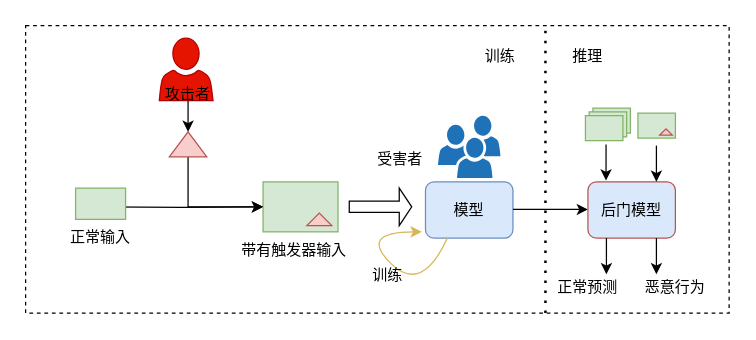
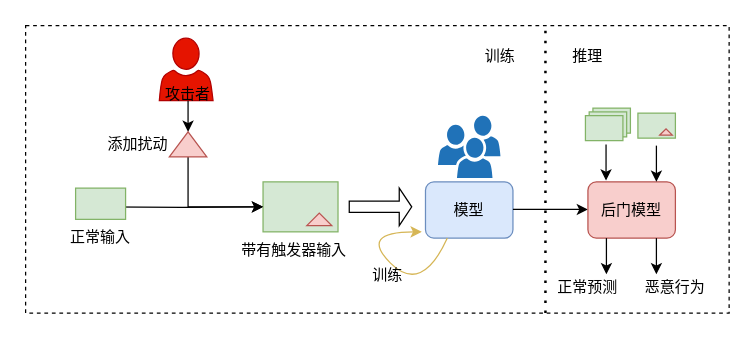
+ <mxCell id="11" value="添加扰动" style="text;html=1;align=center;verticalAlign=middle;whiteSpace=wrap;rounded=0;" parent="1" vertex="1"><mxGeometry x="80" y="105" width="60" height="20" as="geometry" /></mxCell>
- <mxCell id="23" value="受害者" style="text;html=1;align=center;verticalAlign=middle;whiteSpace=wrap;rounded=0;" parent="1" vertex="1"><mxGeometry x="290" y="112" width="60" height="30" as="geometry" /></mxCell>
- <mxCell id="18" value="后门模型" style="rounded=1;whiteSpace=wrap;html=1;fillColor=#dae8fc;strokeColor=#b85450;" parent="1" vertex="1"><mxGeometry x="470" y="145" width="70" height="45" as="geometry" /></mxCell>
+ <mxCell id="18" value="后门模型" style="rounded=1;whiteSpace=wrap;html=1;fillColor=#f8cecc;strokeColor=#b85450;" parent="1" vertex="1"><mxGeometry x="470" y="145" width="70" height="45" as="geometry" /></mxCell>
